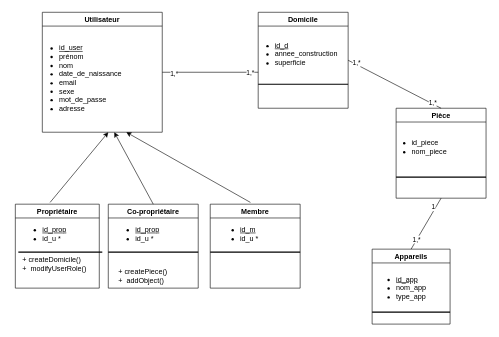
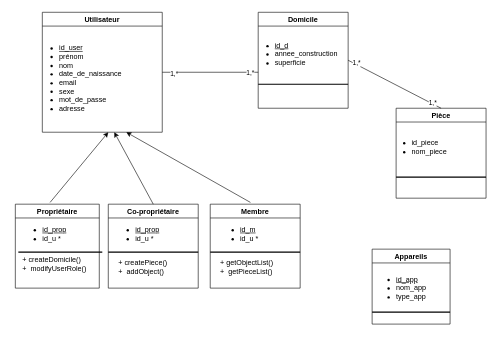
- <mxCell id="34" value="" style="endArrow=none;html=1;entryX=0.5;entryY=1;entryDx=0;entryDy=0;exitX=0.5;exitY=0;exitDx=0;exitDy=0;" edge="1" parent="1" source="25" target="22"><mxGeometry width="50" height="50" relative="1" as="geometry"><mxPoint x="590" y="480" as="sourcePoint" /><mxPoint x="640" y="430" as="targetPoint" /></mxGeometry></mxCell>
- <mxCell id="35" value="1" style="edgeLabel;html=1;align=center;verticalAlign=middle;resizable=0;points=[];" vertex="1" connectable="0" parent="34"><mxGeometry x="0.604" y="4" relative="1" as="geometry"><mxPoint as="offset" /></mxGeometry></mxCell>
- <mxCell id="36" value="1,*" style="edgeLabel;html=1;align=center;verticalAlign=middle;resizable=0;points=[];" vertex="1" connectable="0" parent="34"><mxGeometry x="-0.638" y="1" relative="1" as="geometry"><mxPoint as="offset" /></mxGeometry></mxCell>
+ <mxCell id="14" value="+ getObjectList()&lt;br&gt;+&amp;nbsp; getPieceList()" style="text;html=1;align=left;verticalAlign=middle;resizable=0;points=[];autosize=1;strokeColor=none;fillColor=none;" vertex="1" parent="12"><mxGeometry x="15" y="90" width="100" height="30" as="geometry" /></mxCell>
- <mxCell id="10" value="+ createPiece()&lt;br&gt;+&amp;nbsp; addObject()" style="text;html=1;align=left;verticalAlign=middle;resizable=0;points=[];autosize=1;strokeColor=none;fillColor=none;" vertex="1" parent="8"><mxGeometry x="15" y="105" width="100" height="30" as="geometry" /></mxCell>
+ <mxCell id="10" value="+ createPiece()&lt;br&gt;+&amp;nbsp; addObject()" style="text;html=1;align=left;verticalAlign=middle;resizable=0;points=[];autosize=1;strokeColor=none;fillColor=none;" vertex="1" parent="8"><mxGeometry x="15" y="90" width="100" height="30" as="geometry" /></mxCell>
